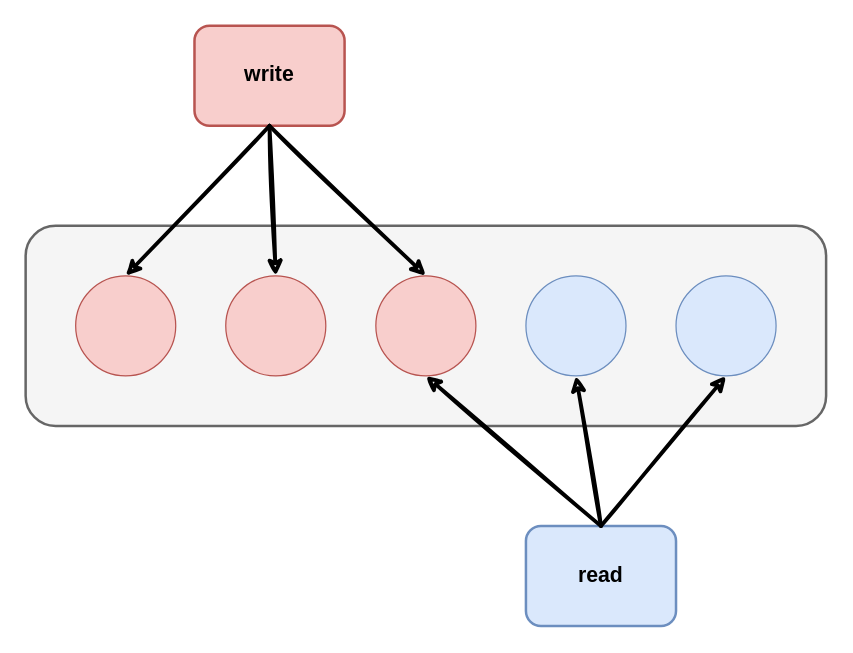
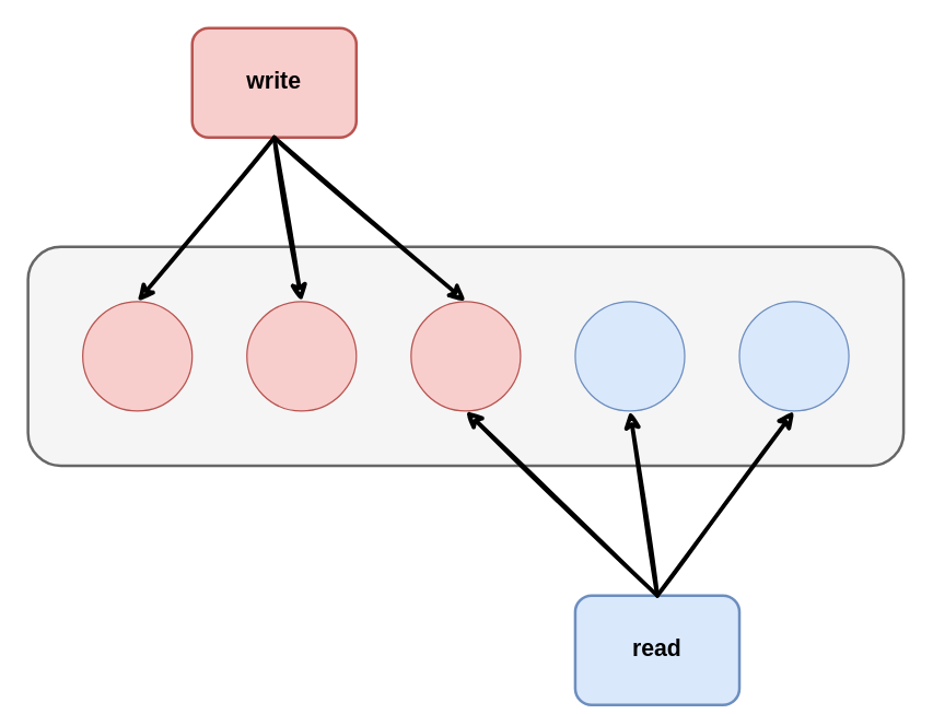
- <mxCell id="3" value="write" style="rounded=1;whiteSpace=wrap;html=1;strokeWidth=2;fillWeight=4;hachureGap=8;hachureAngle=45;fillColor=#f8cecc;sketch=0;strokeColor=#b85450;fontSize=17;fontStyle=1" vertex="1" parent="1"><mxGeometry x="155" y="20" width="120" height="80" as="geometry" /></mxCell>
+ <mxCell id="3" value="write" style="rounded=1;whiteSpace=wrap;html=1;strokeWidth=2;fillWeight=4;hachureGap=8;hachureAngle=45;fillColor=#f8cecc;sketch=0;strokeColor=#b85450;fontSize=17;fontStyle=1" vertex="1" parent="1"><mxGeometry x="140" y="20" width="120" height="80" as="geometry" /></mxCell>
- <mxCell id="5" value="read" style="rounded=1;whiteSpace=wrap;html=1;strokeWidth=2;fillWeight=4;hachureGap=8;hachureAngle=45;fillColor=#dae8fc;sketch=0;strokeColor=#6c8ebf;fontSize=17;fontStyle=1" vertex="1" parent="1"><mxGeometry x="420" y="420" width="120" height="80" as="geometry" /></mxCell>
+ <mxCell id="5" value="read" style="rounded=1;whiteSpace=wrap;html=1;strokeWidth=2;fillWeight=4;hachureGap=8;hachureAngle=45;fillColor=#dae8fc;sketch=0;strokeColor=#6c8ebf;fontSize=17;fontStyle=1" vertex="1" parent="1"><mxGeometry x="420" y="435" width="120" height="80" as="geometry" /></mxCell>
